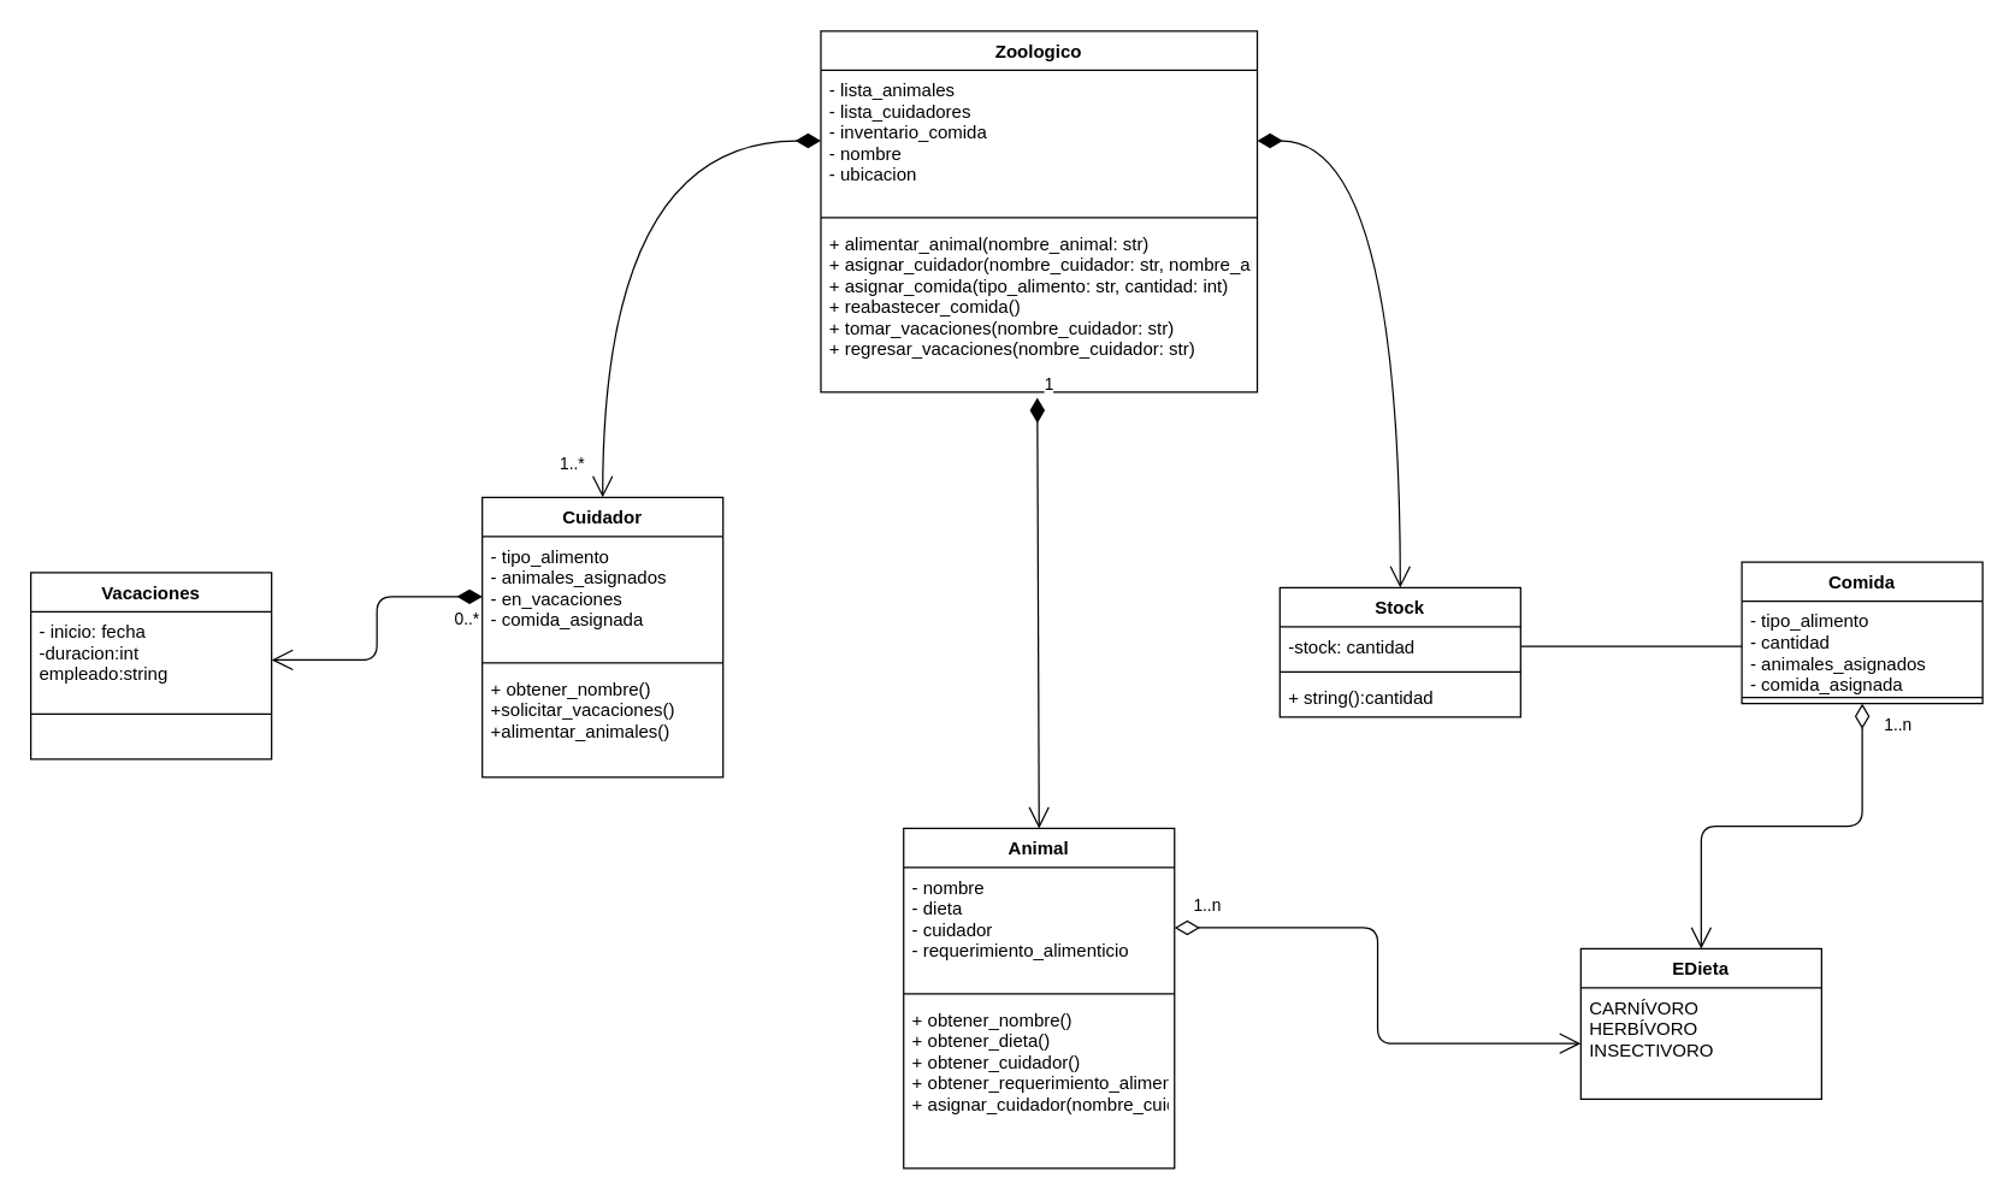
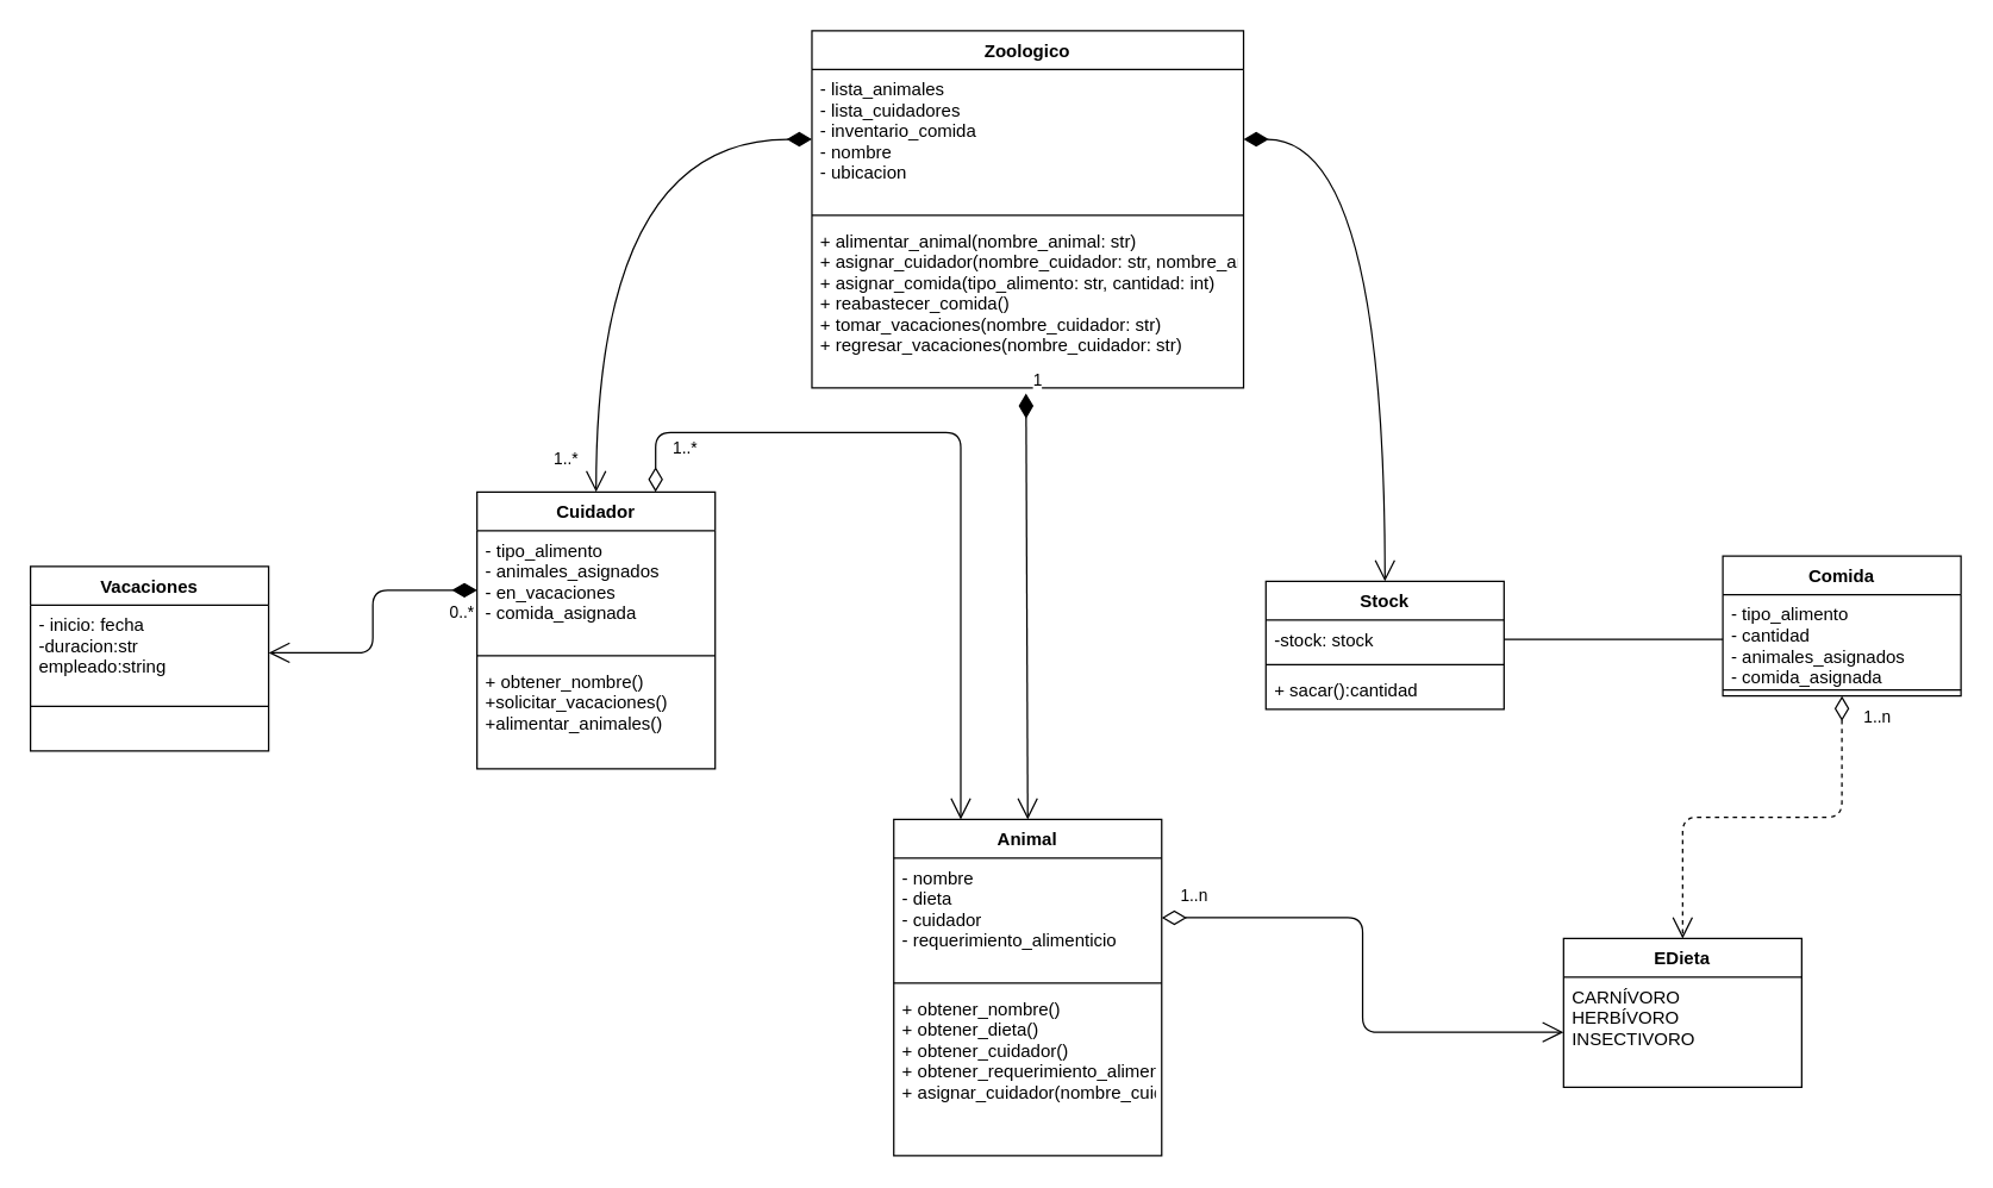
+ <mxCell id="28" value="1..*" style="endArrow=open;html=1;endSize=12;startArrow=diamondThin;startSize=14;startFill=0;edgeStyle=orthogonalEdgeStyle;align=left;verticalAlign=bottom;exitX=0.75;exitY=0;exitDx=0;exitDy=0;entryX=0.25;entryY=0;entryDx=0;entryDy=0;" parent="1" source="14" target="10" edge="1"><mxGeometry x="-0.917" y="-10" relative="1" as="geometry"><mxPoint x="590" y="410" as="sourcePoint" /><mxPoint x="750" y="410" as="targetPoint" /><Array as="points"><mxPoint x="440" y="290" /><mxPoint x="645" y="290" /></Array><mxPoint y="1" as="offset" /></mxGeometry></mxCell>
- <mxCell id="7" value="- inicio: fecha&#10;-duracion:int&#10;empleado:string" style="text;strokeColor=none;fillColor=none;align=left;verticalAlign=top;spacingLeft=4;spacingRight=4;overflow=hidden;rotatable=0;points=[[0,0.5],[1,0.5]];portConstraint=eastwest;" parent="6" vertex="1"><mxGeometry y="26" width="160" height="64" as="geometry" /></mxCell>
+ <mxCell id="7" value="- inicio: fecha&#10;-duracion:str&#10;empleado:string" style="text;strokeColor=none;fillColor=none;align=left;verticalAlign=top;spacingLeft=4;spacingRight=4;overflow=hidden;rotatable=0;points=[[0,0.5],[1,0.5]];portConstraint=eastwest;" parent="6" vertex="1"><mxGeometry y="26" width="160" height="64" as="geometry" /></mxCell>
- <mxCell id="22" value="-stock: cantidad" style="text;strokeColor=none;fillColor=none;align=left;verticalAlign=top;spacingLeft=4;spacingRight=4;overflow=hidden;rotatable=0;points=[[0,0.5],[1,0.5]];portConstraint=eastwest;" parent="21" vertex="1"><mxGeometry y="26" width="160" height="26" as="geometry" /></mxCell>
+ <mxCell id="22" value="-stock: stock" style="text;strokeColor=none;fillColor=none;align=left;verticalAlign=top;spacingLeft=4;spacingRight=4;overflow=hidden;rotatable=0;points=[[0,0.5],[1,0.5]];portConstraint=eastwest;" parent="21" vertex="1"><mxGeometry y="26" width="160" height="26" as="geometry" /></mxCell>
- <mxCell id="24" value="+ string():cantidad" style="text;strokeColor=none;fillColor=none;align=left;verticalAlign=top;spacingLeft=4;spacingRight=4;overflow=hidden;rotatable=0;points=[[0,0.5],[1,0.5]];portConstraint=eastwest;" parent="21" vertex="1"><mxGeometry y="60" width="160" height="26" as="geometry" /></mxCell>
+ <mxCell id="24" value="+ sacar():cantidad" style="text;strokeColor=none;fillColor=none;align=left;verticalAlign=top;spacingLeft=4;spacingRight=4;overflow=hidden;rotatable=0;points=[[0,0.5],[1,0.5]];portConstraint=eastwest;" parent="21" vertex="1"><mxGeometry y="60" width="160" height="26" as="geometry" /></mxCell>
- <mxCell id="34" value="1..n" style="endArrow=open;html=1;endSize=12;startArrow=diamondThin;startSize=14;startFill=0;edgeStyle=orthogonalEdgeStyle;align=left;verticalAlign=bottom;exitX=0.5;exitY=1;exitDx=0;exitDy=0;entryX=0.5;entryY=0;entryDx=0;entryDy=0;" parent="1" source="18" target="31" edge="1"><mxGeometry x="-0.83" y="13" relative="1" as="geometry"><mxPoint x="920" y="840" as="sourcePoint" /><mxPoint x="1080" y="840" as="targetPoint" /><mxPoint as="offset" /></mxGeometry></mxCell>
+ <mxCell id="34" value="1..n" style="endArrow=open;html=1;endSize=12;startArrow=diamondThin;startSize=14;startFill=0;edgeStyle=orthogonalEdgeStyle;align=left;verticalAlign=bottom;exitX=0.5;exitY=1;exitDx=0;exitDy=0;entryX=0.5;entryY=0;entryDx=0;entryDy=0;dashed=1;" parent="1" source="18" target="31" edge="1"><mxGeometry x="-0.83" y="13" relative="1" as="geometry"><mxPoint x="920" y="840" as="sourcePoint" /><mxPoint x="1080" y="840" as="targetPoint" /><mxPoint as="offset" /></mxGeometry></mxCell>
